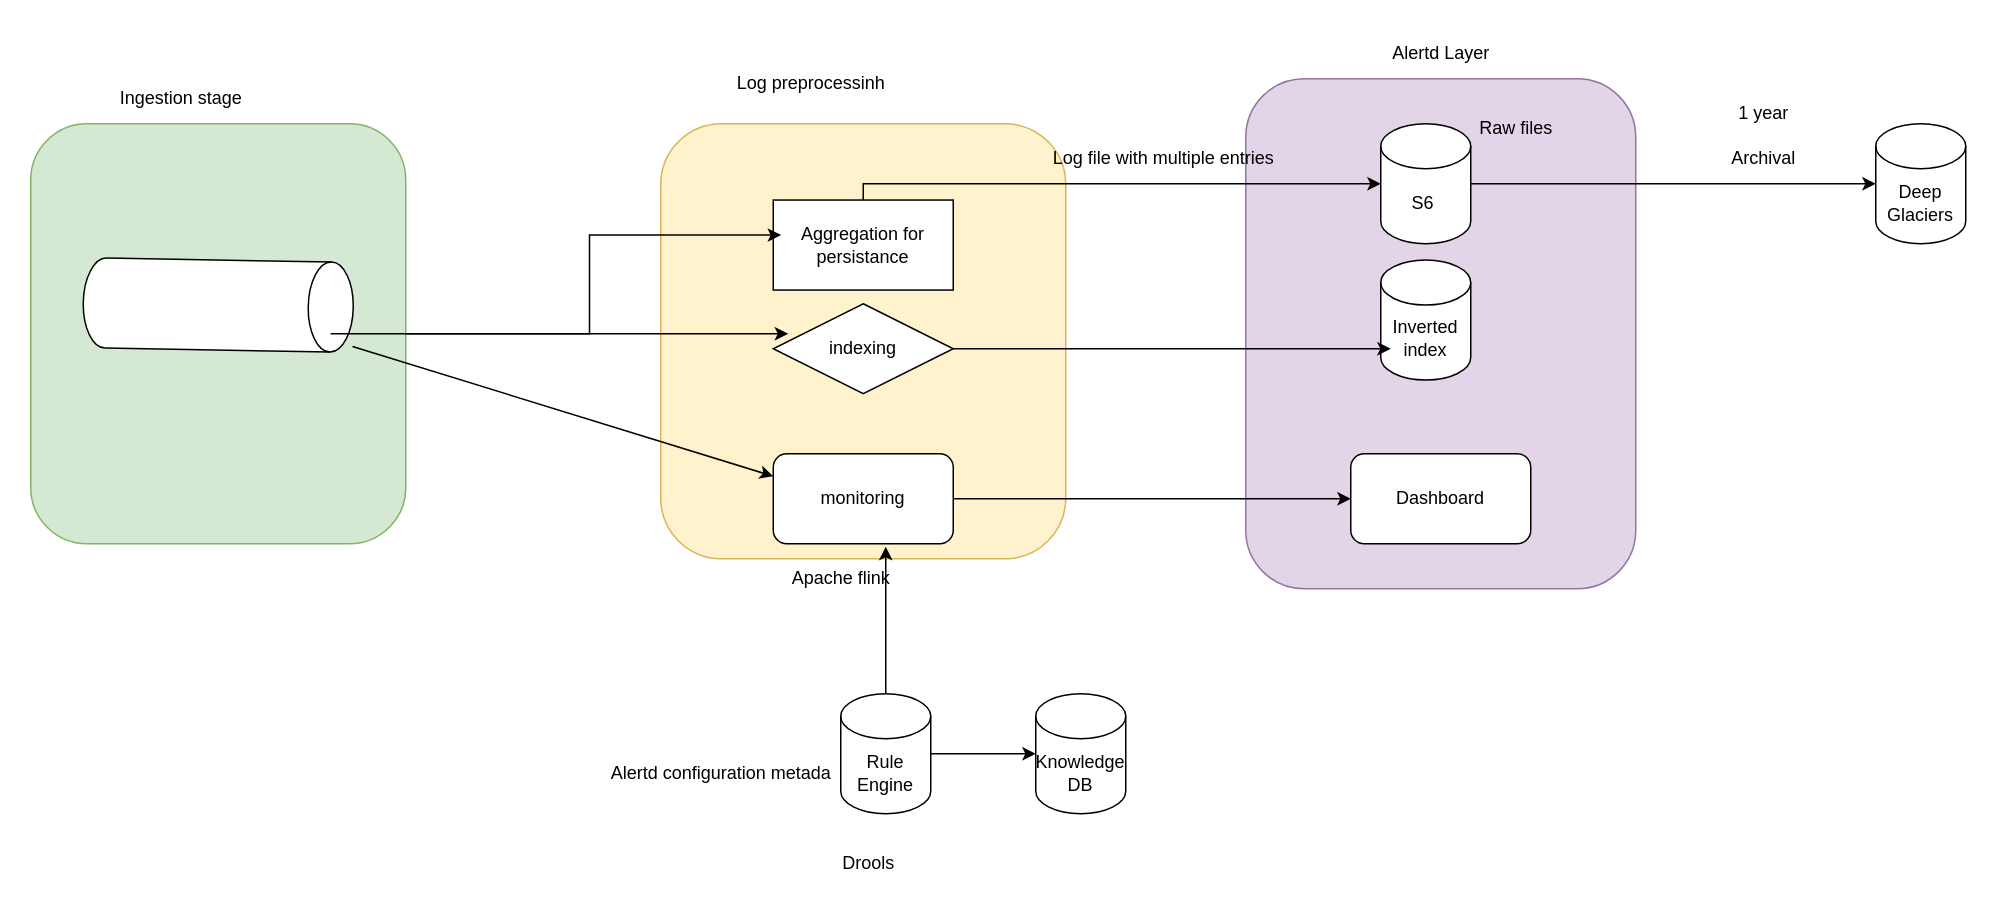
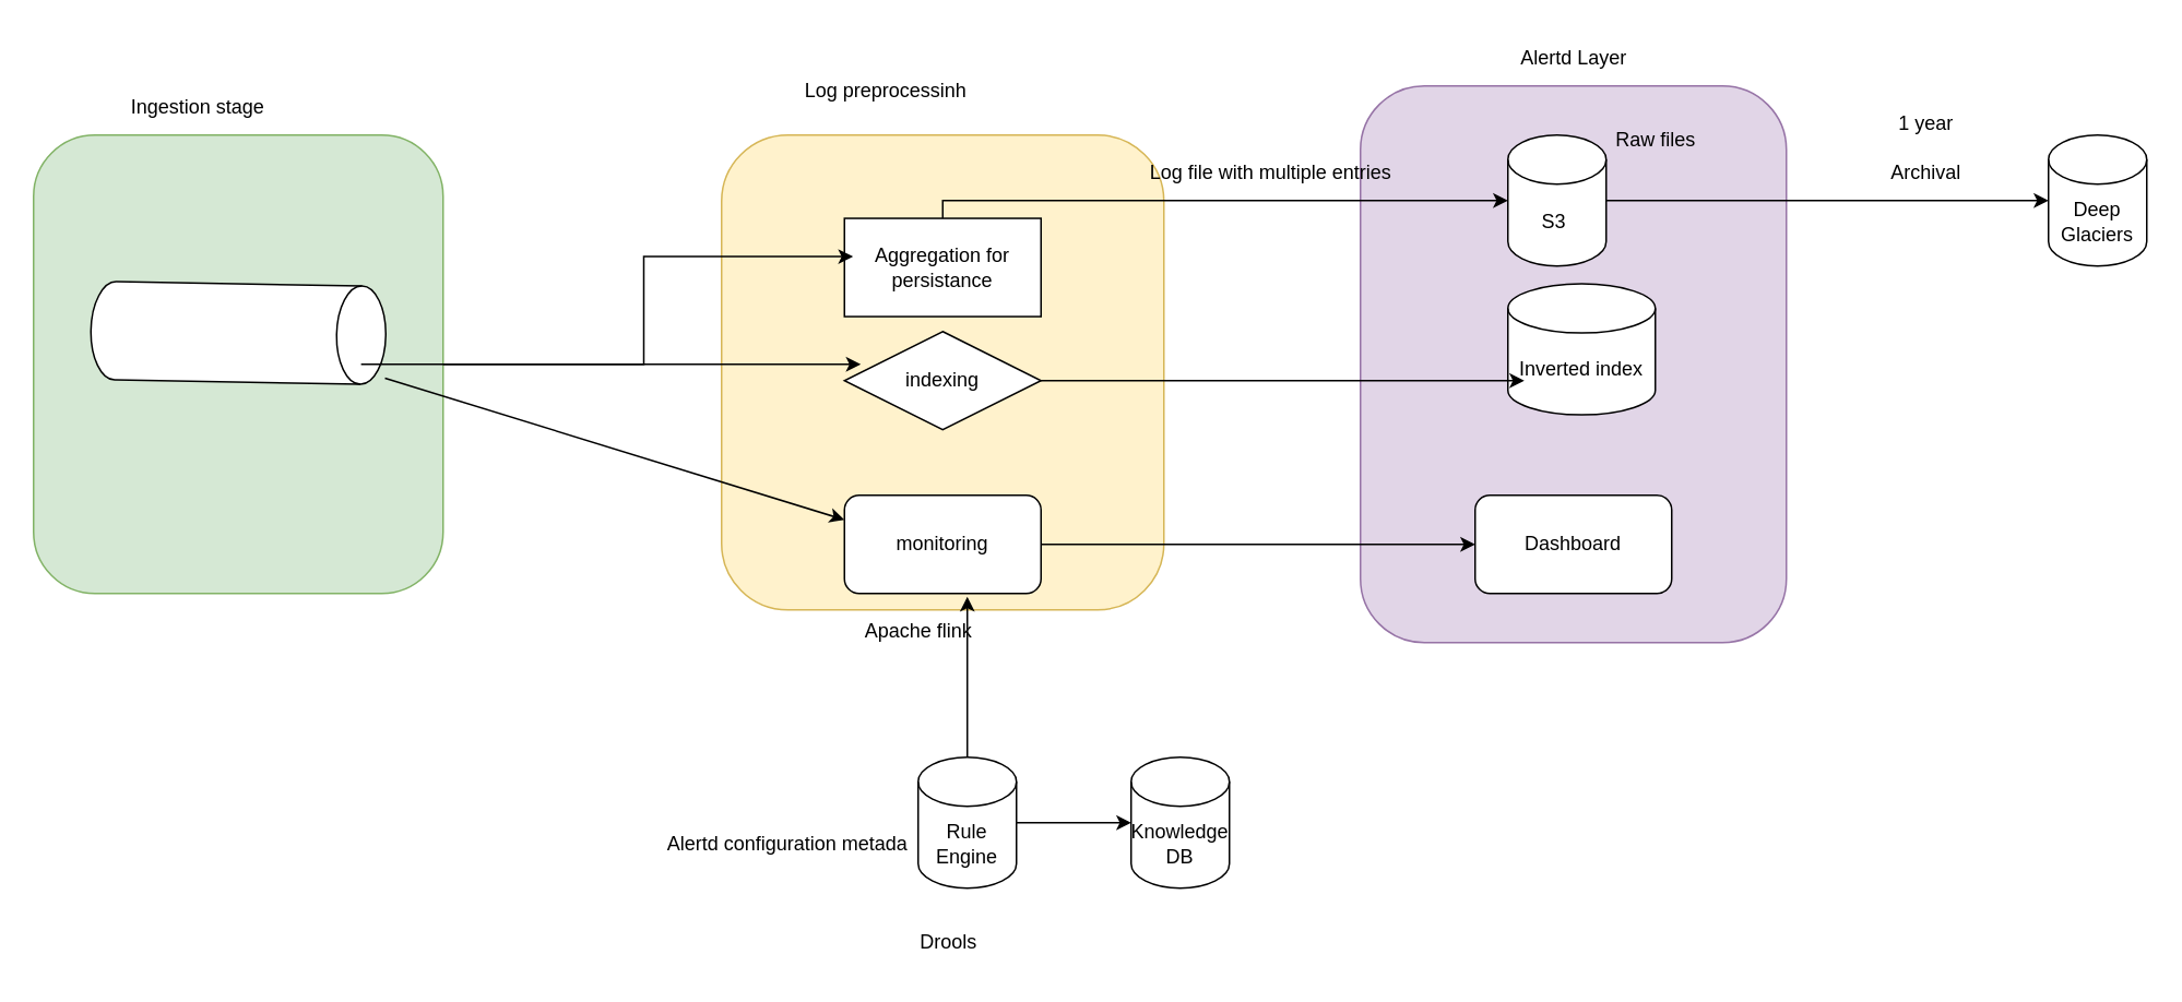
- <mxCell id="16" value="S6&amp;nbsp;" style="shape=cylinder3;whiteSpace=wrap;html=1;boundedLbl=1;backgroundOutline=1;size=15;" vertex="1" parent="1"><mxGeometry x="920" y="82" width="60" height="80" as="geometry" /></mxCell>
+ <mxCell id="16" value="S3&amp;nbsp;" style="shape=cylinder3;whiteSpace=wrap;html=1;boundedLbl=1;backgroundOutline=1;size=15;" vertex="1" parent="1"><mxGeometry x="920" y="82" width="60" height="80" as="geometry" /></mxCell>
- <mxCell id="18" value="Inverted index" style="shape=cylinder3;whiteSpace=wrap;html=1;boundedLbl=1;backgroundOutline=1;size=15;" vertex="1" parent="1"><mxGeometry x="920" y="172.87" width="60" height="80" as="geometry" /></mxCell>
+ <mxCell id="18" value="Inverted index" style="shape=cylinder3;whiteSpace=wrap;html=1;boundedLbl=1;backgroundOutline=1;size=15;" vertex="1" parent="1"><mxGeometry x="920" y="172.87" width="90" height="80" as="geometry" /></mxCell>
